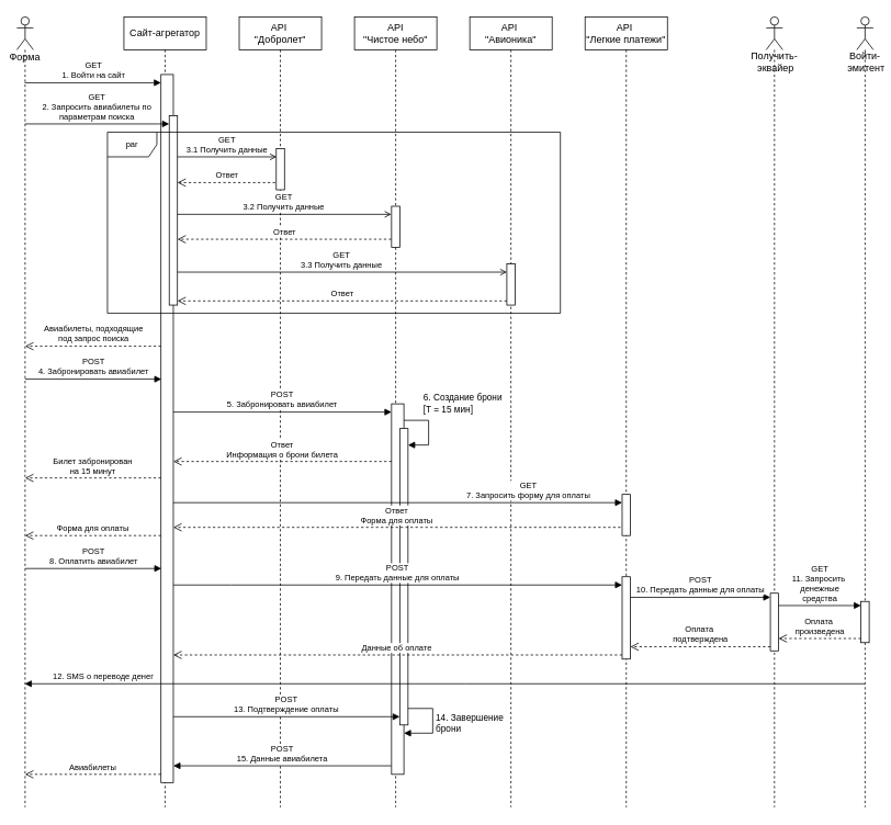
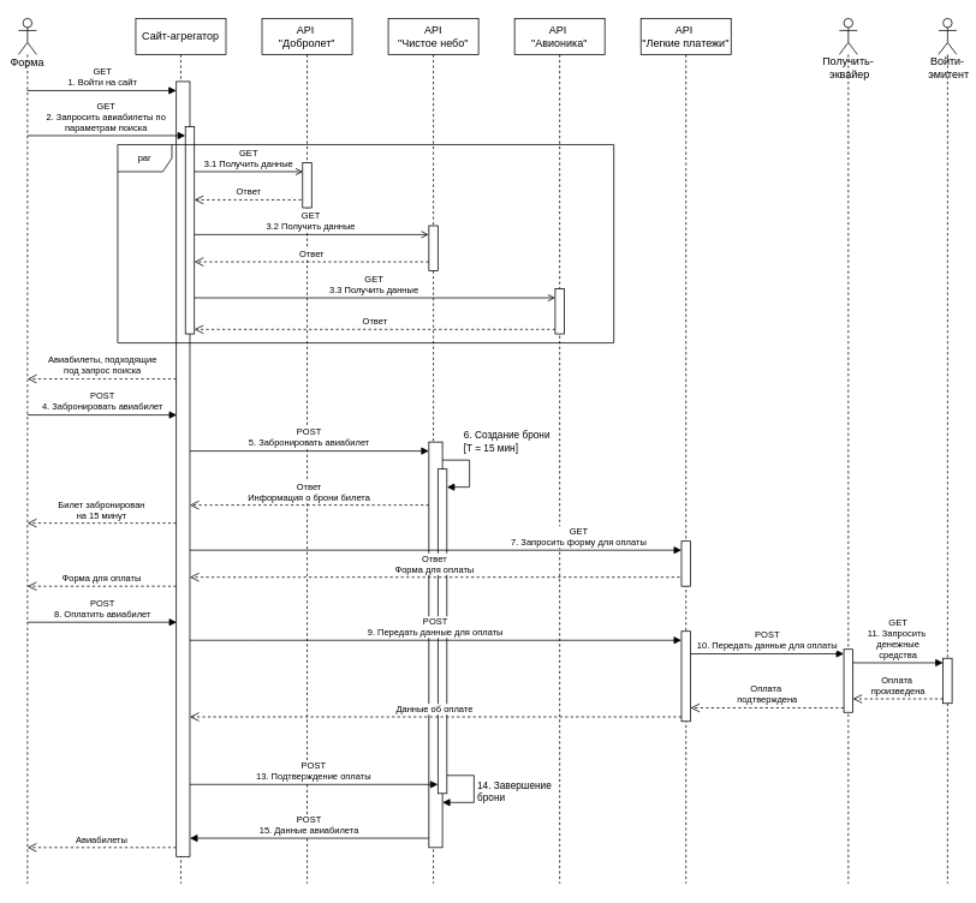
- <mxCell id="47" value="12. SMS о переводе денег" style="html=1;verticalAlign=bottom;endArrow=none;curved=0;rounded=0;fontSize=10;startArrow=block;startFill=1;align=left;" parent="1" source="2" target="3" edge="1"><mxGeometry x="-0.94" width="80" relative="1" as="geometry"><mxPoint x="495" y="830" as="sourcePoint" /><mxPoint x="1040" y="830" as="targetPoint" /><mxPoint x="1" as="offset" /><Array as="points"><mxPoint x="565" y="830" /></Array></mxGeometry></mxCell>
